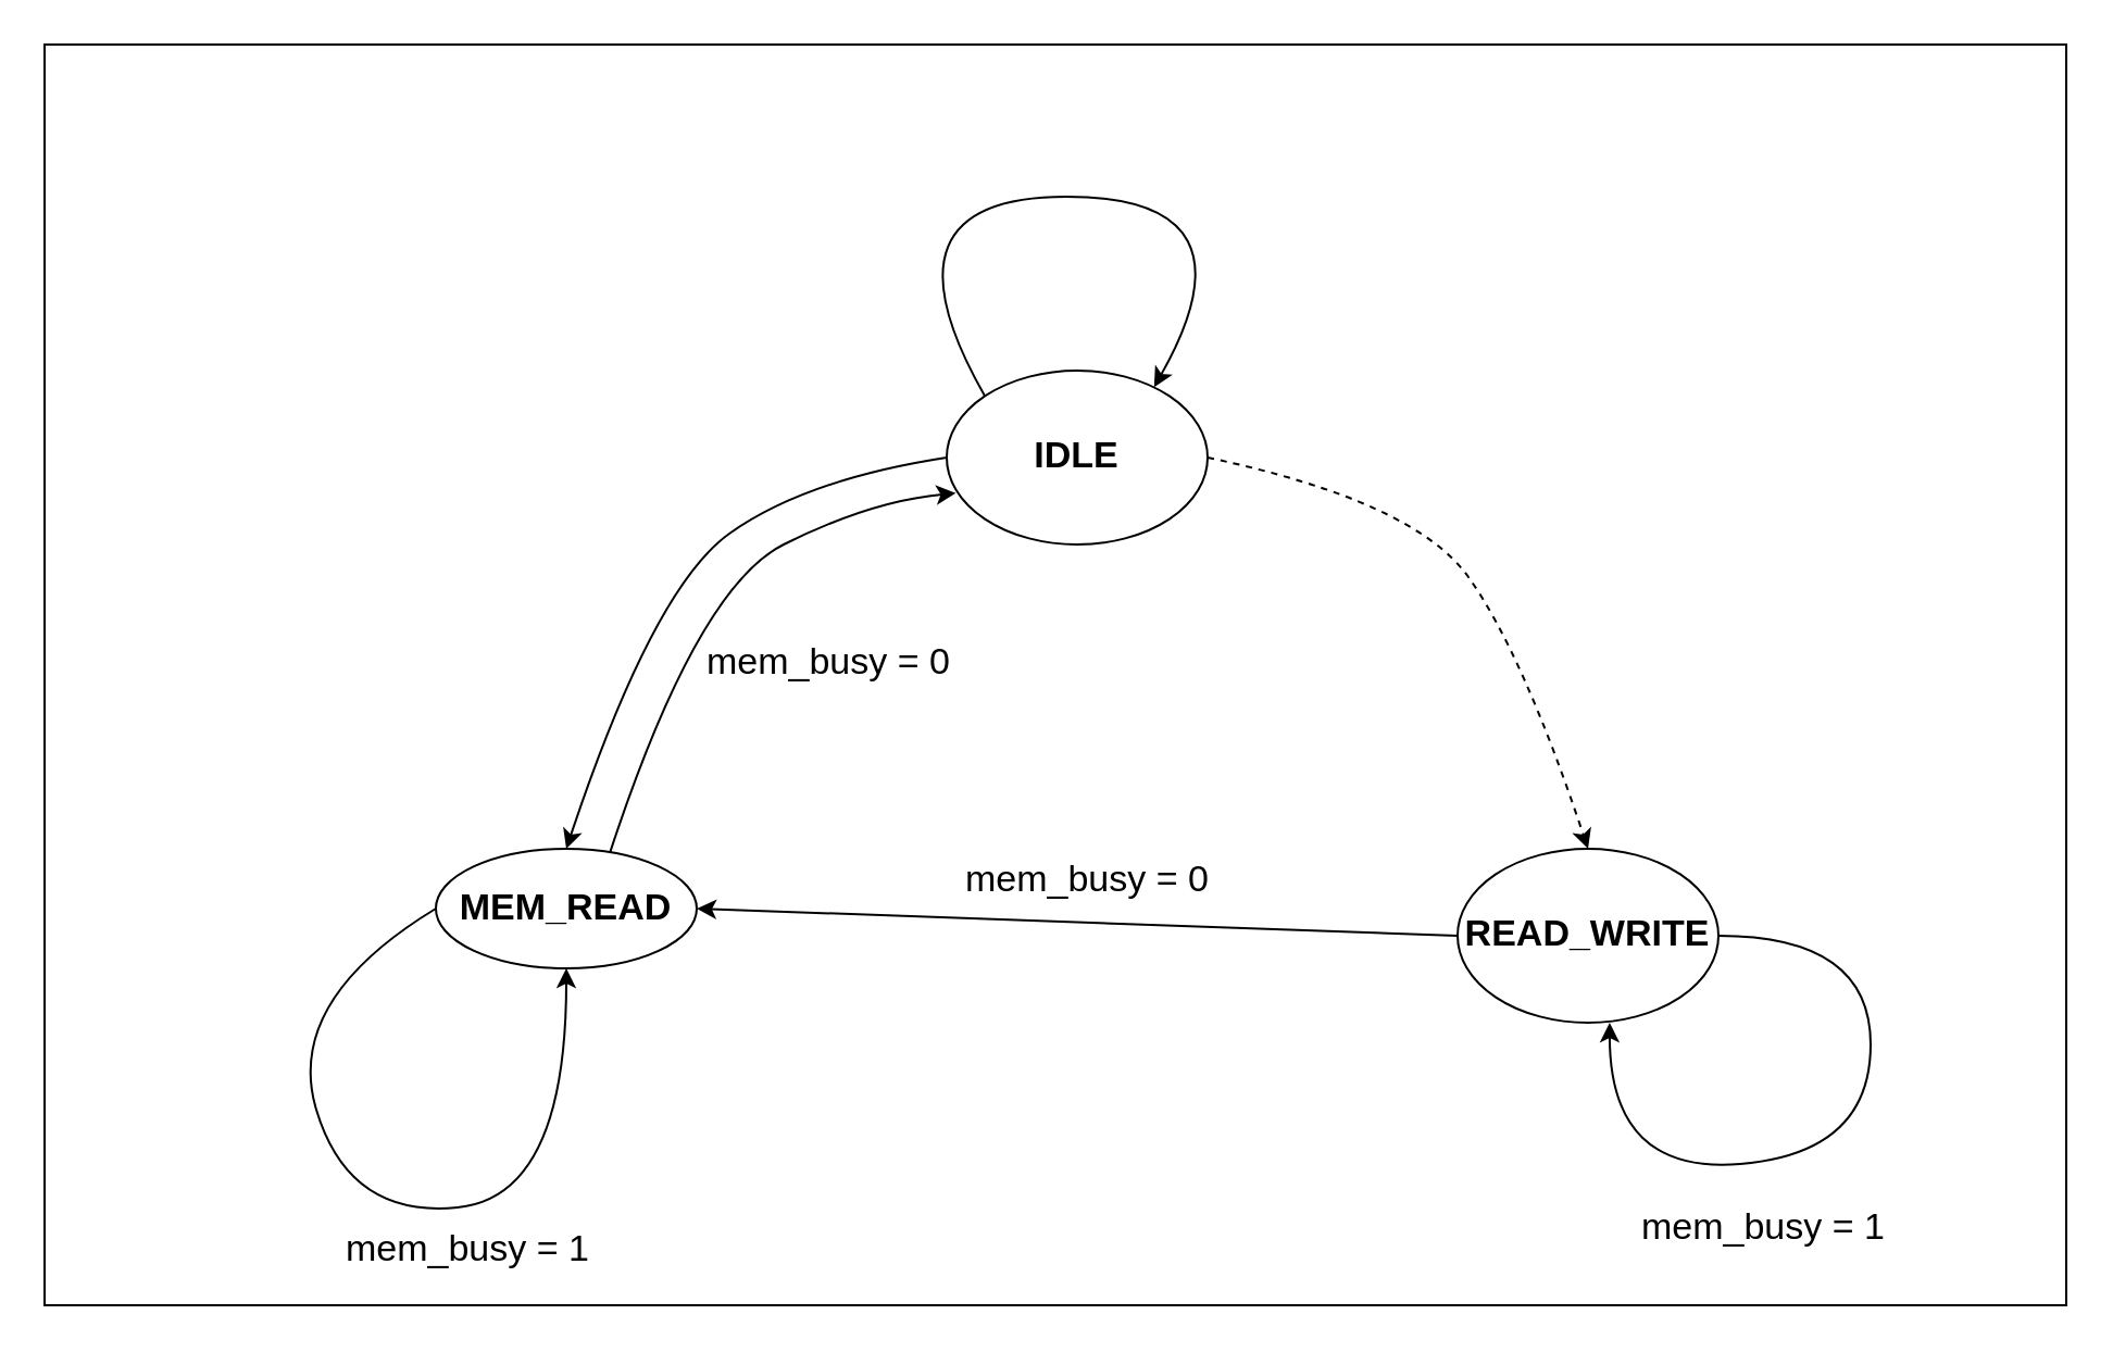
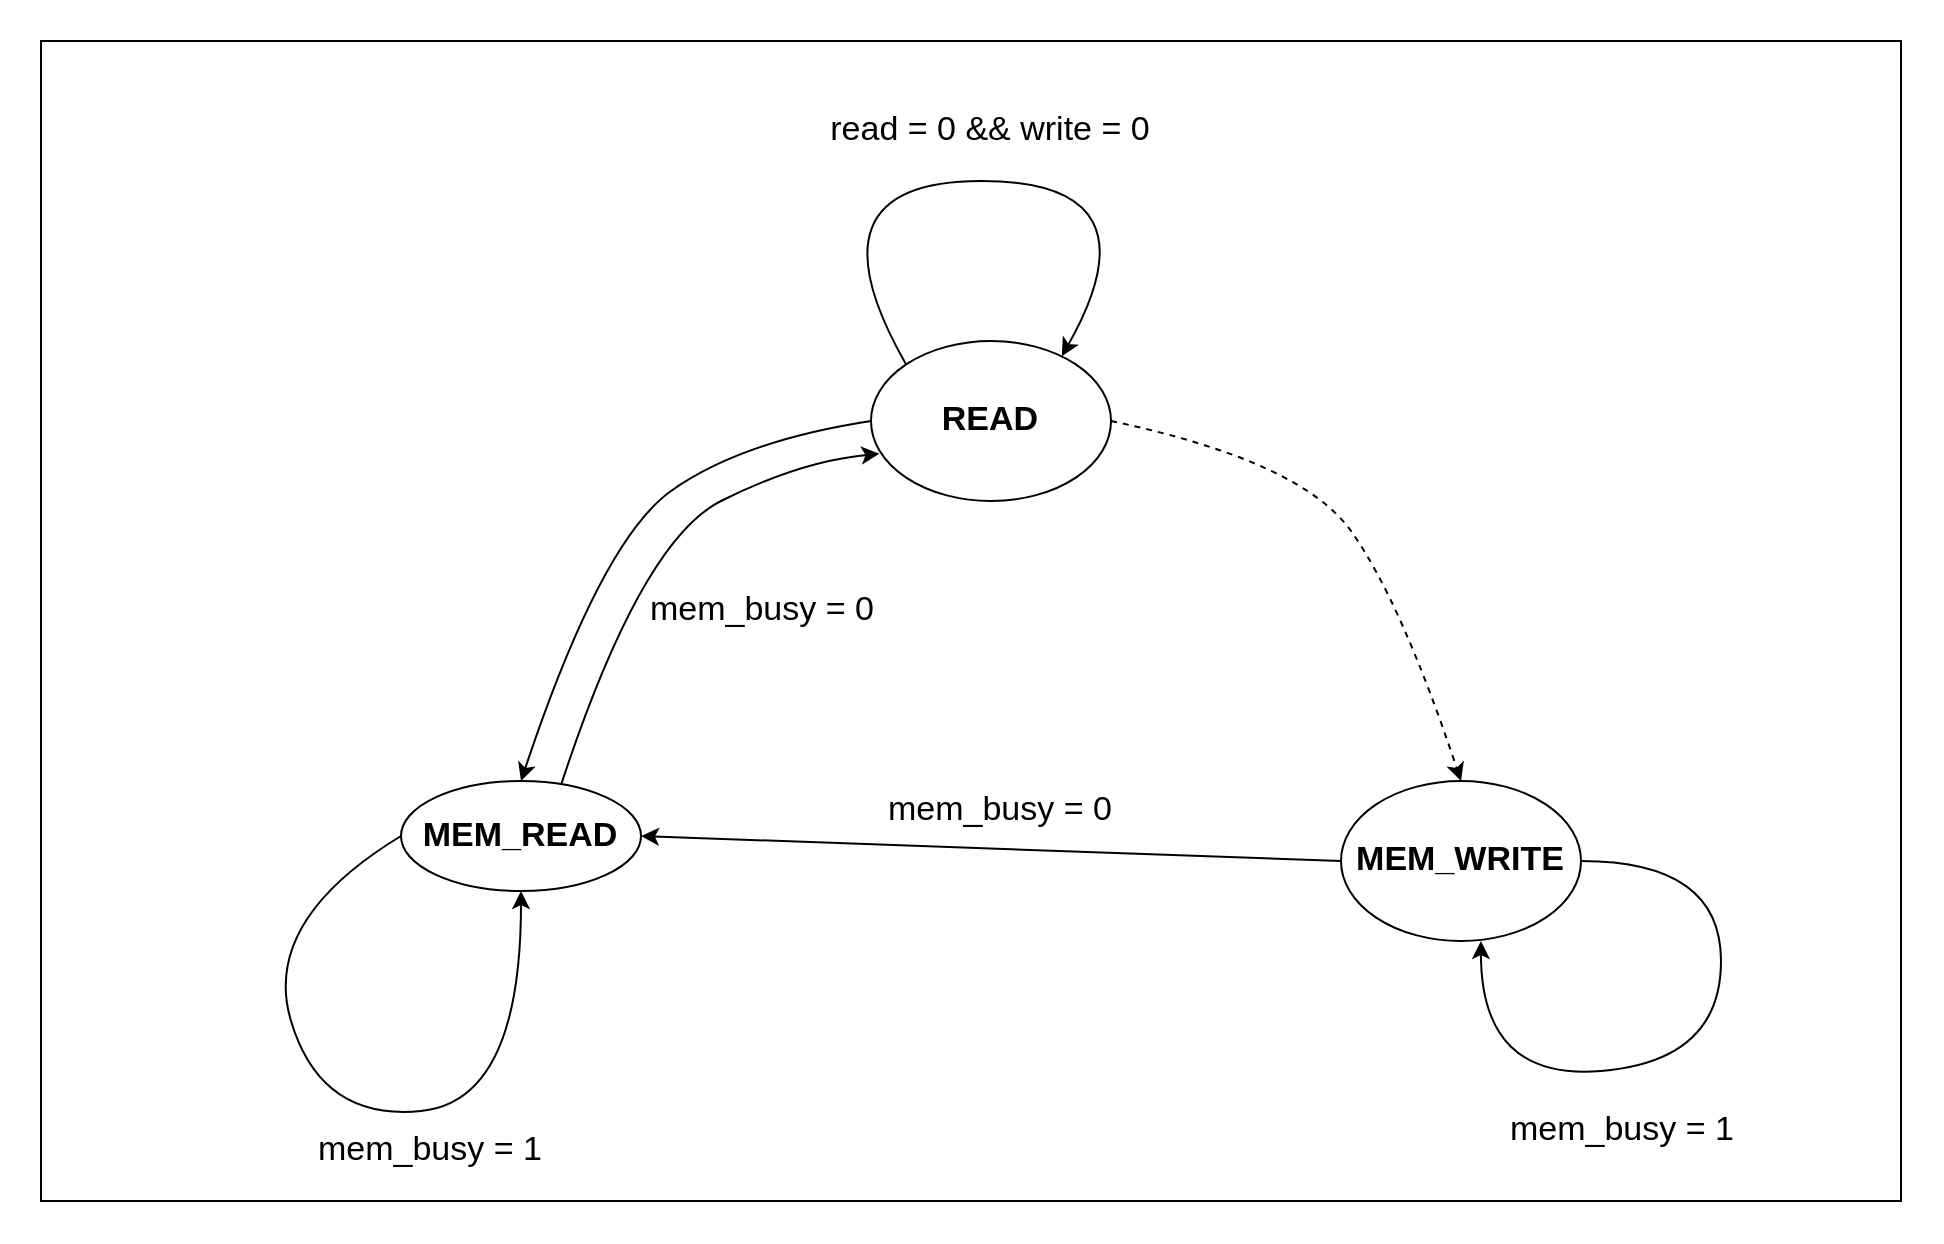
+ <mxCell id="13" value="read = 0 &amp;amp;&amp;amp; write = 0" style="text;html=1;strokeColor=none;fillColor=none;align=center;verticalAlign=middle;whiteSpace=wrap;rounded=0;fontSize=17;" vertex="1" parent="1"><mxGeometry x="385" y="50" width="220" height="30" as="geometry" /></mxCell>
- <mxCell id="3" value="&lt;b&gt;&lt;font style=&quot;font-size: 17px&quot;&gt;IDLE&lt;/font&gt;&lt;/b&gt;" style="ellipse;whiteSpace=wrap;html=1;" vertex="1" parent="1"><mxGeometry x="435" y="170" width="120" height="80" as="geometry" /></mxCell>
+ <mxCell id="3" value="&lt;b&gt;&lt;font style=&quot;font-size: 17px&quot;&gt;READ&lt;/font&gt;&lt;/b&gt;" style="ellipse;whiteSpace=wrap;html=1;" vertex="1" parent="1"><mxGeometry x="435" y="170" width="120" height="80" as="geometry" /></mxCell>
- <mxCell id="5" value="&lt;b&gt;&lt;font style=&quot;font-size: 17px&quot;&gt;READ_WRITE&lt;/font&gt;&lt;/b&gt;" style="ellipse;whiteSpace=wrap;html=1;" vertex="1" parent="1"><mxGeometry x="670" y="390" width="120" height="80" as="geometry" /></mxCell>
+ <mxCell id="5" value="&lt;b&gt;&lt;font style=&quot;font-size: 17px&quot;&gt;MEM_WRITE&lt;/font&gt;&lt;/b&gt;" style="ellipse;whiteSpace=wrap;html=1;" vertex="1" parent="1"><mxGeometry x="670" y="390" width="120" height="80" as="geometry" /></mxCell>
